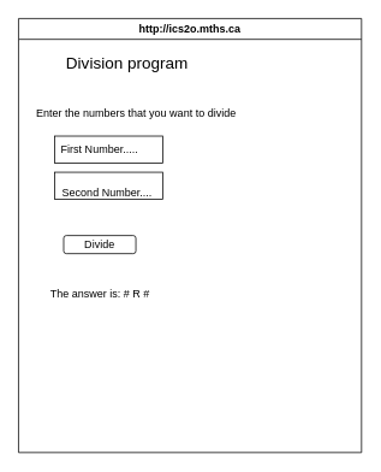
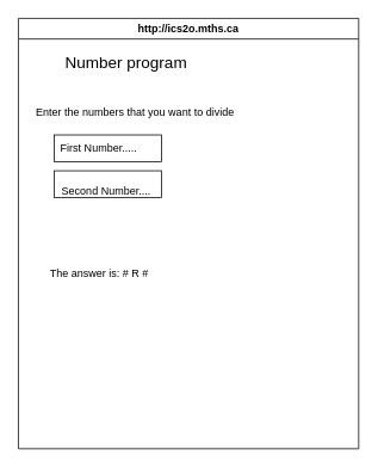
- <mxCell id="3" value="Division program" style="text;html=1;align=center;verticalAlign=middle;resizable=0;points=[];autosize=1;strokeColor=none;fillColor=none;fontSize=18;" vertex="1" parent="2"><mxGeometry x="40" y="30" width="160" height="40" as="geometry" /></mxCell>
+ <mxCell id="3" value="Number program" style="text;html=1;align=center;verticalAlign=middle;resizable=0;points=[];autosize=1;strokeColor=none;fillColor=none;fontSize=18;" vertex="1" parent="2"><mxGeometry x="40" y="30" width="160" height="40" as="geometry" /></mxCell>
- <mxCell id="7" value="Divide" style="rounded=1;whiteSpace=wrap;html=1;fontSize=12;" vertex="1" parent="2"><mxGeometry x="50" y="240" width="80" height="20" as="geometry" /></mxCell>
- <mxCell id="8" value="The answer is: # R #" style="text;html=1;align=center;verticalAlign=middle;resizable=0;points=[];autosize=1;strokeColor=none;fillColor=none;fontSize=12;" vertex="1" parent="2"><mxGeometry x="25" y="290" width="130" height="30" as="geometry" /></mxCell>
+ <mxCell id="8" value="The answer is: # R #" style="text;html=1;align=center;verticalAlign=middle;resizable=0;points=[];autosize=1;strokeColor=none;fillColor=none;fontSize=12;" vertex="1" parent="2"><mxGeometry x="25" y="270" width="130" height="30" as="geometry" /></mxCell>
